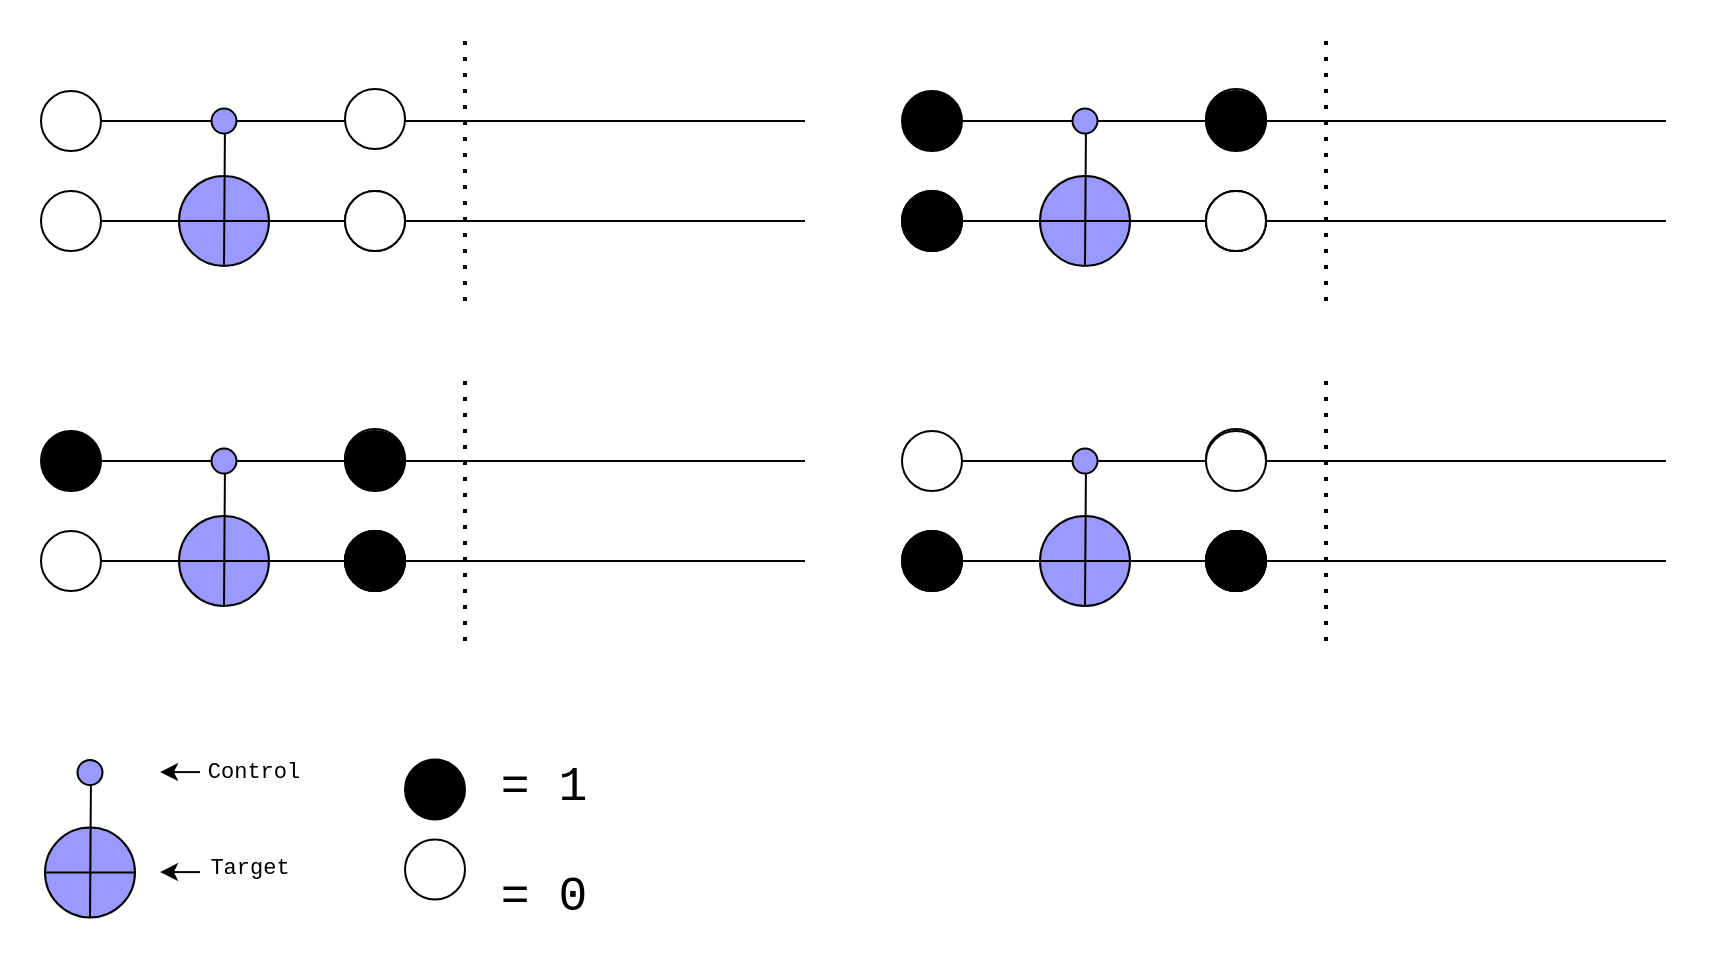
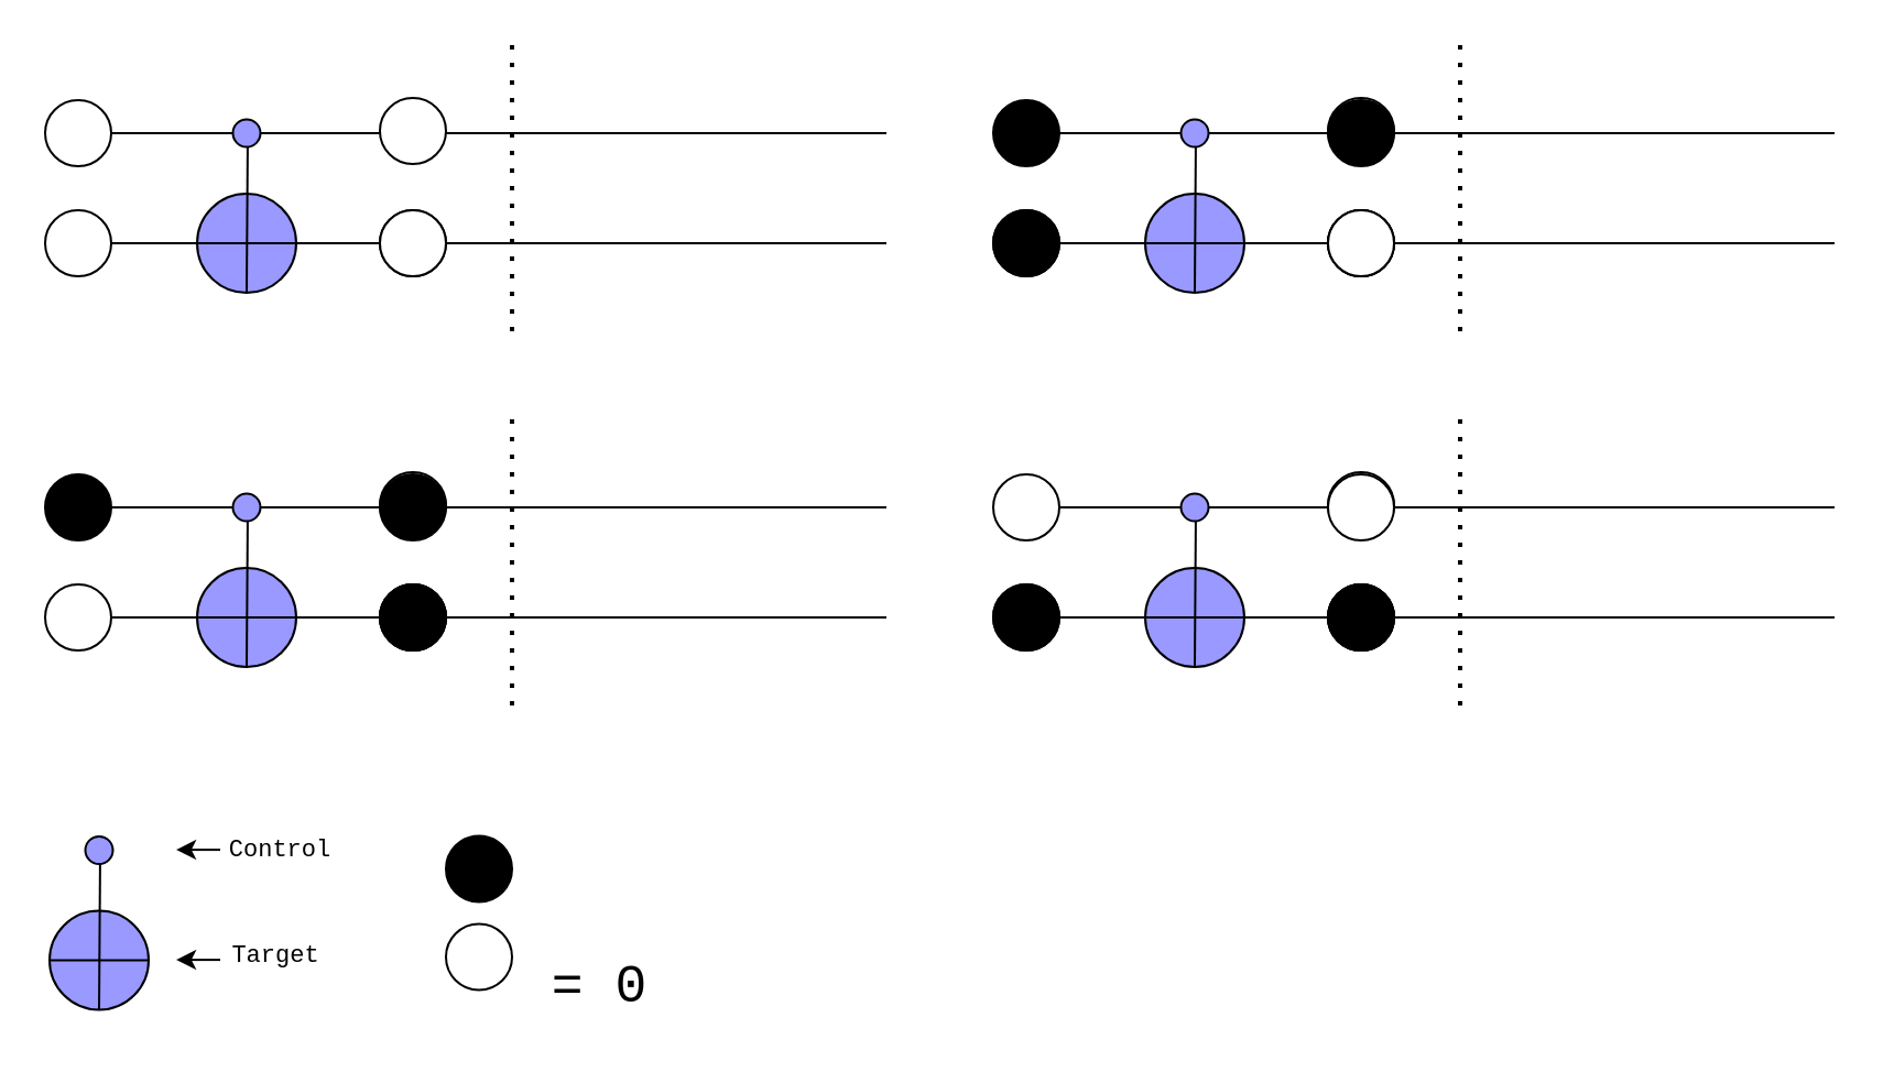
- <mxCell id="8" value="= 1" style="text;html=1;strokeColor=none;fillColor=none;align=center;verticalAlign=middle;whiteSpace=wrap;rounded=0;fontFamily=Courier New;fontSize=24;" vertex="1" parent="1"><mxGeometry x="242" y="379.25" width="60" height="30" as="geometry" /></mxCell>
